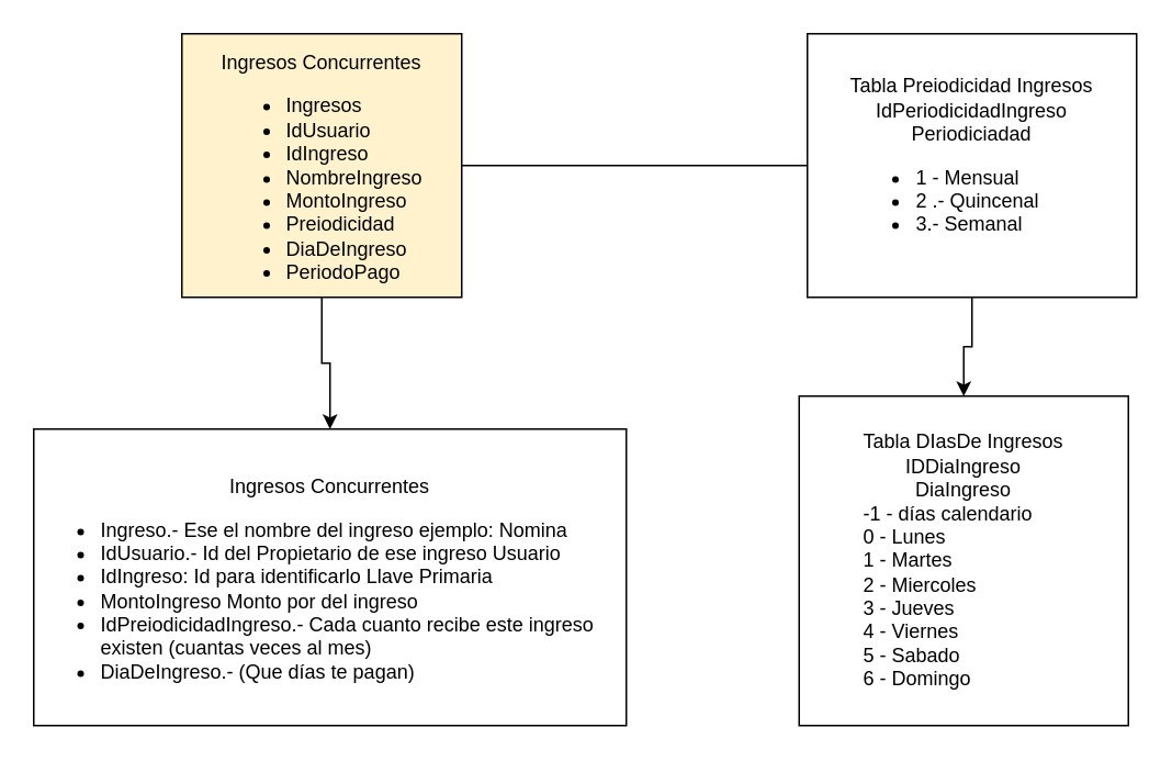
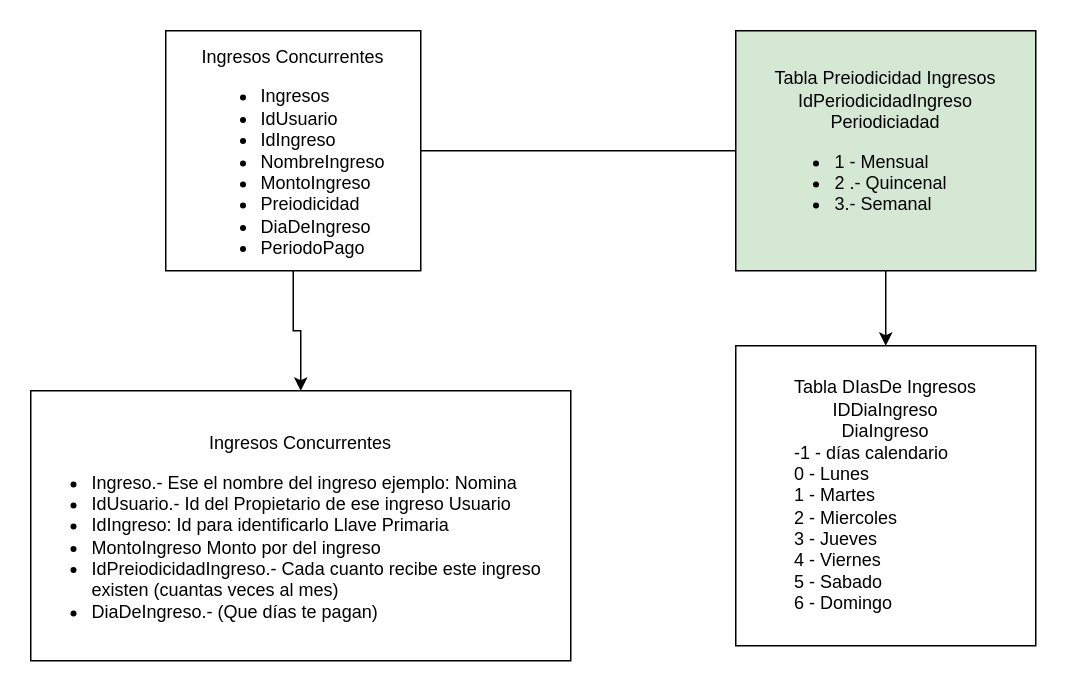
- <mxCell id="4" value="&lt;div&gt;&lt;br&gt;&lt;/div&gt;&lt;div&gt;Ingresos Concurrentes&lt;br&gt;&lt;/div&gt;&lt;div align=&quot;left&quot;&gt;&lt;ul&gt;&lt;li&gt;Ingresos&lt;/li&gt;&lt;li&gt;IdUsuario&lt;br&gt;&lt;/li&gt;&lt;li&gt;IdIngreso&lt;/li&gt;&lt;li&gt;NombreIngreso&lt;/li&gt;&lt;li&gt;MontoIngreso&lt;/li&gt;&lt;li&gt;Preiodicidad&lt;/li&gt;&lt;li&gt;DiaDeIngreso&lt;/li&gt;&lt;li&gt;PeriodoPago&lt;br&gt;&lt;/li&gt;&lt;/ul&gt;&lt;/div&gt;" style="rounded=0;whiteSpace=wrap;html=1;fillColor=#fff2cc;" vertex="1" parent="1"><mxGeometry x="110" y="20" width="170" height="160" as="geometry" /></mxCell>
+ <mxCell id="4" value="&lt;div&gt;&lt;br&gt;&lt;/div&gt;&lt;div&gt;Ingresos Concurrentes&lt;br&gt;&lt;/div&gt;&lt;div align=&quot;left&quot;&gt;&lt;ul&gt;&lt;li&gt;Ingresos&lt;/li&gt;&lt;li&gt;IdUsuario&lt;br&gt;&lt;/li&gt;&lt;li&gt;IdIngreso&lt;/li&gt;&lt;li&gt;NombreIngreso&lt;/li&gt;&lt;li&gt;MontoIngreso&lt;/li&gt;&lt;li&gt;Preiodicidad&lt;/li&gt;&lt;li&gt;DiaDeIngreso&lt;/li&gt;&lt;li&gt;PeriodoPago&lt;br&gt;&lt;/li&gt;&lt;/ul&gt;&lt;/div&gt;" style="rounded=0;whiteSpace=wrap;html=1;" vertex="1" parent="1"><mxGeometry x="110" y="20" width="170" height="160" as="geometry" /></mxCell>
- <mxCell id="6" value="&lt;div&gt;Tabla Preiodicidad Ingresos&lt;/div&gt;&lt;div&gt;IdPeriodicidadIngreso&lt;/div&gt;&lt;div&gt;Periodiciadad&lt;/div&gt;&lt;div align=&quot;left&quot;&gt;&lt;ul&gt;&lt;li&gt;1 - Mensual&lt;/li&gt;&lt;li&gt;2 .- Quincenal&lt;/li&gt;&lt;li&gt;3.- Semanal&lt;br&gt;&lt;/li&gt;&lt;/ul&gt;&lt;/div&gt;" style="whiteSpace=wrap;html=1;rounded=0;" vertex="1" parent="1"><mxGeometry x="490" y="20" width="200" height="160" as="geometry" /></mxCell>
+ <mxCell id="6" value="&lt;div&gt;Tabla Preiodicidad Ingresos&lt;/div&gt;&lt;div&gt;IdPeriodicidadIngreso&lt;/div&gt;&lt;div&gt;Periodiciadad&lt;/div&gt;&lt;div align=&quot;left&quot;&gt;&lt;ul&gt;&lt;li&gt;1 - Mensual&lt;/li&gt;&lt;li&gt;2 .- Quincenal&lt;/li&gt;&lt;li&gt;3.- Semanal&lt;br&gt;&lt;/li&gt;&lt;/ul&gt;&lt;/div&gt;" style="whiteSpace=wrap;html=1;rounded=0;fillColor=#d5e8d4;" vertex="1" parent="1"><mxGeometry x="490" y="20" width="200" height="160" as="geometry" /></mxCell>
- <mxCell id="8" value="&lt;div&gt;Tabla DIasDe Ingresos&lt;/div&gt;&lt;div&gt;IDDiaIngreso&lt;/div&gt;&lt;div&gt;DiaIngreso&lt;/div&gt;&lt;div align=&quot;left&quot;&gt;-1 - días calendario&lt;/div&gt;&lt;div align=&quot;left&quot;&gt;0 - Lunes&lt;/div&gt;&lt;div align=&quot;left&quot;&gt;1 - Martes&lt;/div&gt;&lt;div align=&quot;left&quot;&gt;2 - Miercoles&lt;/div&gt;&lt;div align=&quot;left&quot;&gt;3 - Jueves&lt;/div&gt;&lt;div align=&quot;left&quot;&gt;4 - Viernes&lt;/div&gt;&lt;div align=&quot;left&quot;&gt;5 - Sabado&lt;/div&gt;&lt;div align=&quot;left&quot;&gt;6 - Domingo&lt;br&gt;&lt;/div&gt;" style="whiteSpace=wrap;html=1;rounded=0;" vertex="1" parent="1"><mxGeometry x="485" y="240" width="200" height="200" as="geometry" /></mxCell>
+ <mxCell id="8" value="&lt;div&gt;Tabla DIasDe Ingresos&lt;/div&gt;&lt;div&gt;IDDiaIngreso&lt;/div&gt;&lt;div&gt;DiaIngreso&lt;/div&gt;&lt;div align=&quot;left&quot;&gt;-1 - días calendario&lt;/div&gt;&lt;div align=&quot;left&quot;&gt;0 - Lunes&lt;/div&gt;&lt;div align=&quot;left&quot;&gt;1 - Martes&lt;/div&gt;&lt;div align=&quot;left&quot;&gt;2 - Miercoles&lt;/div&gt;&lt;div align=&quot;left&quot;&gt;3 - Jueves&lt;/div&gt;&lt;div align=&quot;left&quot;&gt;4 - Viernes&lt;/div&gt;&lt;div align=&quot;left&quot;&gt;5 - Sabado&lt;/div&gt;&lt;div align=&quot;left&quot;&gt;6 - Domingo&lt;br&gt;&lt;/div&gt;" style="whiteSpace=wrap;html=1;rounded=0;" vertex="1" parent="1"><mxGeometry x="490" y="230" width="200" height="200" as="geometry" /></mxCell>
